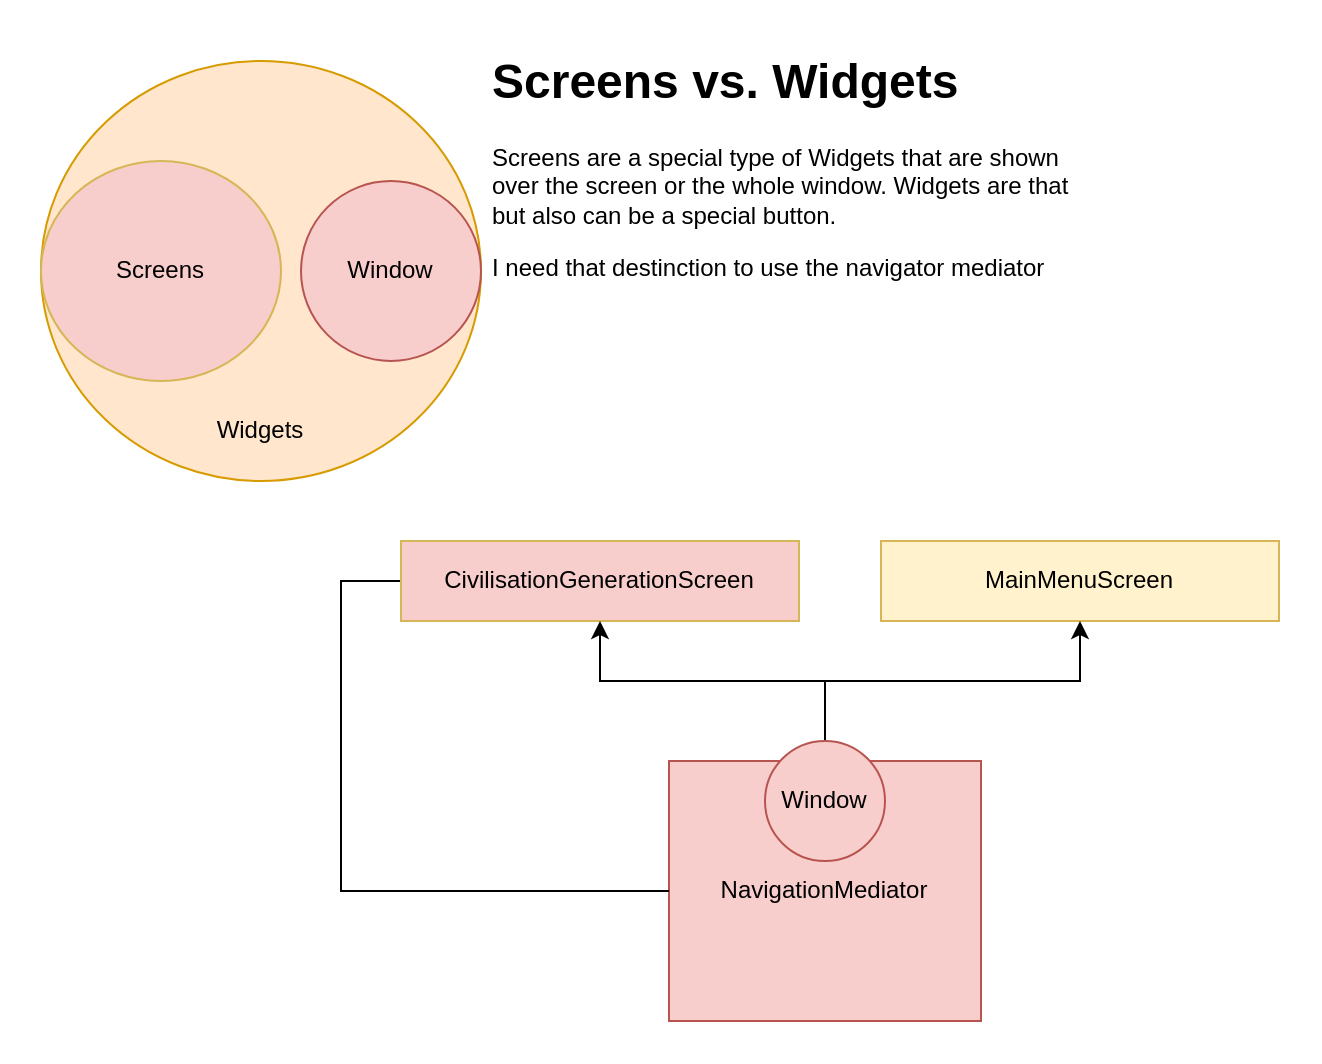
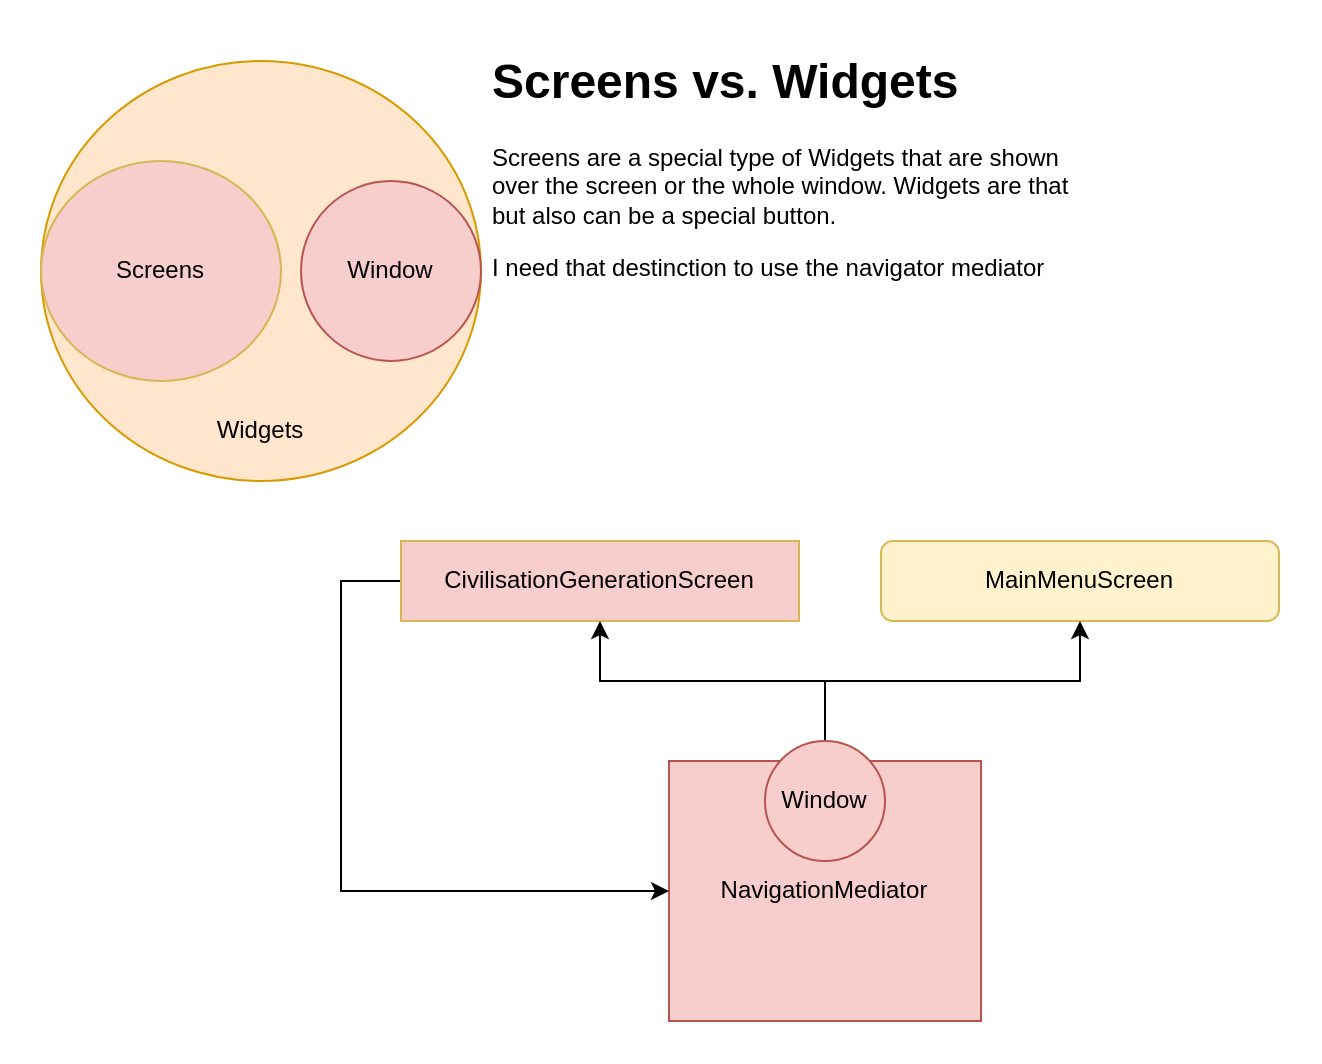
- <mxCell id="9" value="MainMenuScreen" style="rounded=0;whiteSpace=wrap;html=1;fillColor=#fff2cc;strokeColor=#d6b656;" vertex="1" parent="1"><mxGeometry x="440" y="270" width="199" height="40" as="geometry" /></mxCell>
+ <mxCell id="9" value="MainMenuScreen" style="whiteSpace=wrap;html=1;fillColor=#fff2cc;strokeColor=#d6b656;rounded=1;" vertex="1" parent="1"><mxGeometry x="440" y="270" width="199" height="40" as="geometry" /></mxCell>
- <mxCell id="7" style="edgeStyle=orthogonalEdgeStyle;rounded=0;orthogonalLoop=1;jettySize=auto;html=1;entryX=0;entryY=0.5;entryDx=0;entryDy=0;endArrow=none;" edge="1" parent="1" source="8" target="6"><mxGeometry relative="1" as="geometry"><Array as="points"><mxPoint x="170" y="290" /><mxPoint x="170" y="445" /></Array></mxGeometry></mxCell>
+ <mxCell id="7" style="edgeStyle=orthogonalEdgeStyle;rounded=0;orthogonalLoop=1;jettySize=auto;html=1;entryX=0;entryY=0.5;entryDx=0;entryDy=0;" edge="1" parent="1" source="8" target="6"><mxGeometry relative="1" as="geometry"><Array as="points"><mxPoint x="170" y="290" /><mxPoint x="170" y="445" /></Array></mxGeometry></mxCell>
